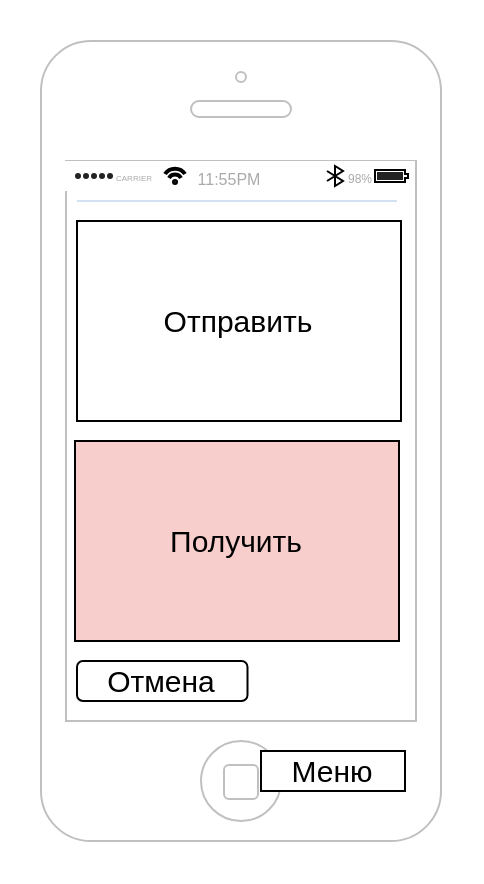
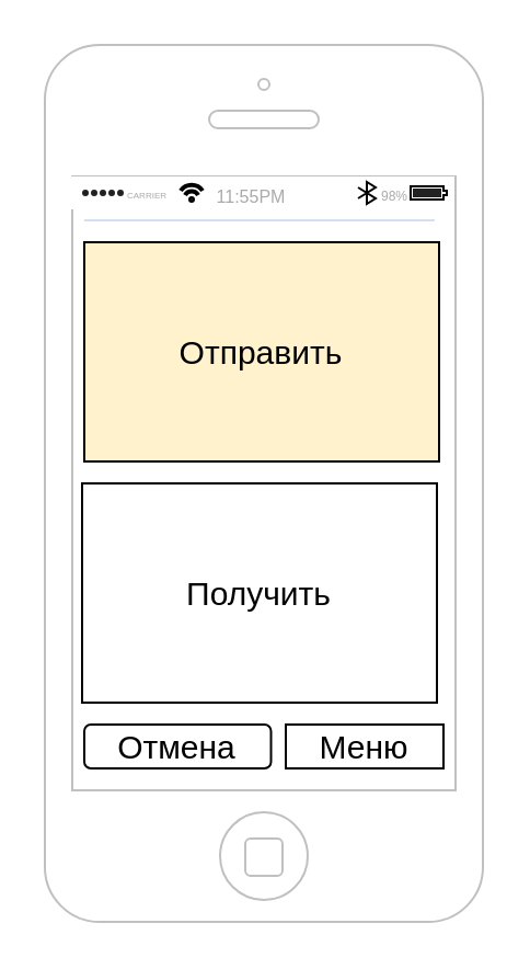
- <mxCell id="10" value="Отправить" style="rounded=0;whiteSpace=wrap;html=1;fontSize=15;align=center;" vertex="1" parent="1"><mxGeometry x="38" y="110" width="162" height="100" as="geometry" /></mxCell>
+ <mxCell id="10" value="Отправить" style="rounded=0;whiteSpace=wrap;html=1;fontSize=15;align=center;fillColor=#fff2cc;" vertex="1" parent="1"><mxGeometry x="38" y="110" width="162" height="100" as="geometry" /></mxCell>
- <mxCell id="11" value="Получить" style="rounded=0;whiteSpace=wrap;html=1;fontSize=15;align=center;fillColor=#f8cecc;" vertex="1" parent="1"><mxGeometry x="37" y="220" width="162" height="100" as="geometry" /></mxCell>
+ <mxCell id="11" value="Получить" style="rounded=0;whiteSpace=wrap;html=1;fontSize=15;align=center;" vertex="1" parent="1"><mxGeometry x="37" y="220" width="162" height="100" as="geometry" /></mxCell>
- <mxCell id="9" value="Меню" style="rounded=0;whiteSpace=wrap;html=1;fontSize=15;align=center;" vertex="1" parent="1"><mxGeometry x="130" y="375" width="72" height="20" as="geometry" /></mxCell>
+ <mxCell id="9" value="Меню" style="rounded=0;whiteSpace=wrap;html=1;fontSize=15;align=center;" vertex="1" parent="1"><mxGeometry x="130" y="330" width="72" height="20" as="geometry" /></mxCell>
